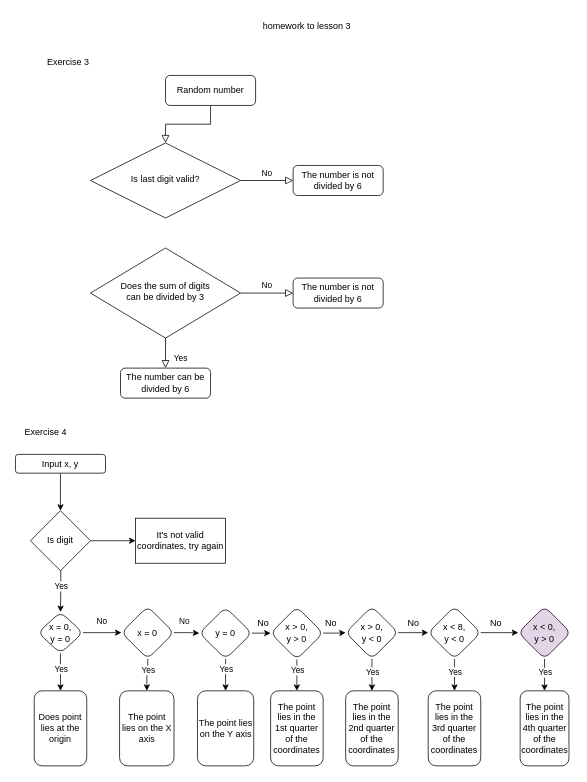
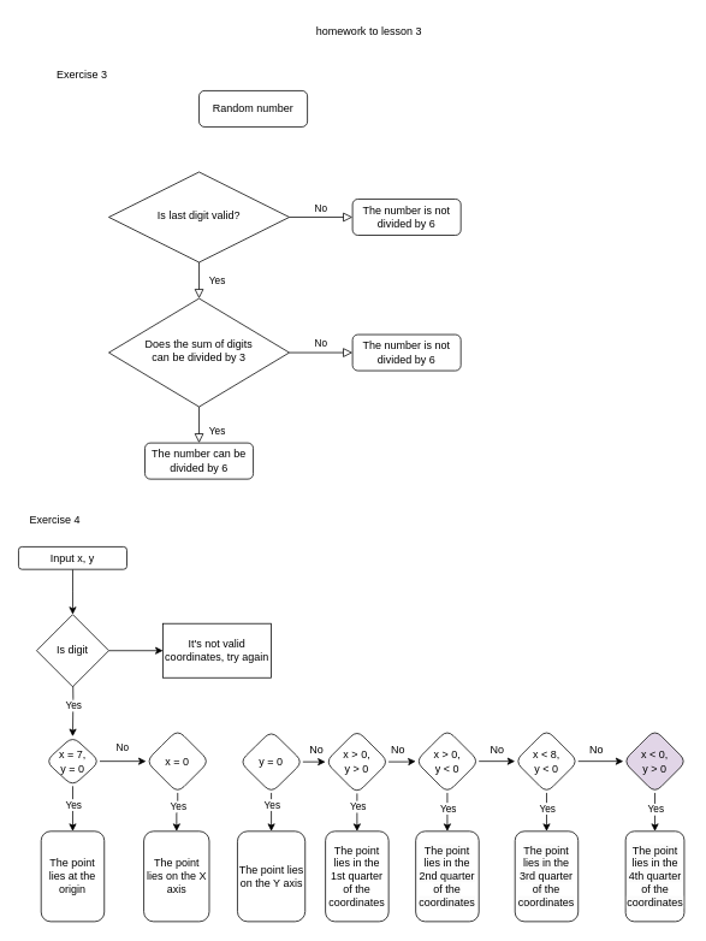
- <mxCell id="2" value="" style="rounded=0;html=1;jettySize=auto;orthogonalLoop=1;fontSize=11;endArrow=block;endFill=0;endSize=8;strokeWidth=1;shadow=0;labelBackgroundColor=none;edgeStyle=orthogonalEdgeStyle;" parent="1" source="3" target="6" edge="1"><mxGeometry relative="1" as="geometry" /></mxCell>
+ <mxCell id="4" value="Yes" style="rounded=0;html=1;jettySize=auto;orthogonalLoop=1;fontSize=11;endArrow=block;endFill=0;endSize=8;strokeWidth=1;shadow=0;labelBackgroundColor=none;edgeStyle=orthogonalEdgeStyle;" parent="1" source="6" target="10" edge="1"><mxGeometry y="20" relative="1" as="geometry"><mxPoint as="offset" /></mxGeometry></mxCell>
- <mxCell id="24" value="" style="edgeStyle=orthogonalEdgeStyle;rounded=0;orthogonalLoop=1;jettySize=auto;html=1;" edge="1" parent="1" source="28" target="33"><mxGeometry relative="1" as="geometry" /></mxCell>
- <mxCell id="25" value="No" style="edgeLabel;html=1;align=center;verticalAlign=middle;resizable=0;points=[];" vertex="1" connectable="0" parent="24"><mxGeometry x="-0.174" y="-1" relative="1" as="geometry"><mxPoint x="-1" y="-16" as="offset" /></mxGeometry></mxCell>
- <mxCell id="21" value="x = 0,&lt;br&gt;y = 0" style="rhombus;whiteSpace=wrap;html=1;rounded=1;glass=0;strokeWidth=1;shadow=0;" vertex="1" parent="1"><mxGeometry x="50" y="815" width="60" height="55" as="geometry" /></mxCell>
+ <mxCell id="21" value="x = 7,&lt;br&gt;y = 0" style="rhombus;whiteSpace=wrap;html=1;rounded=1;glass=0;strokeWidth=1;shadow=0;" vertex="1" parent="1"><mxGeometry x="50" y="815" width="60" height="55" as="geometry" /></mxCell>
- <mxCell id="29" value="Does point lies at the origin" style="whiteSpace=wrap;html=1;rounded=1;glass=0;strokeWidth=1;shadow=0;" vertex="1" parent="1"><mxGeometry x="45" y="920" width="70" height="100" as="geometry" /></mxCell>
+ <mxCell id="29" value="The point lies at the origin" style="whiteSpace=wrap;html=1;rounded=1;glass=0;strokeWidth=1;shadow=0;" vertex="1" parent="1"><mxGeometry x="45" y="920" width="70" height="100" as="geometry" /></mxCell>
